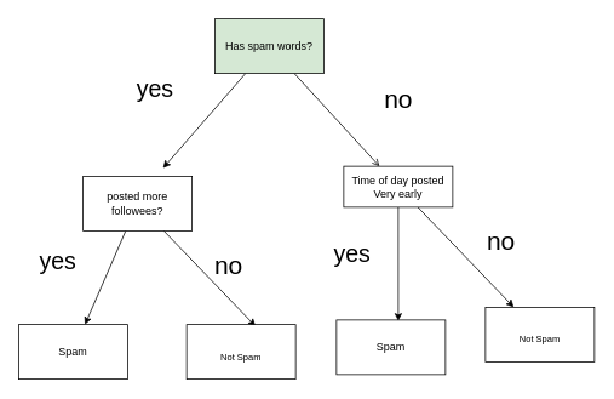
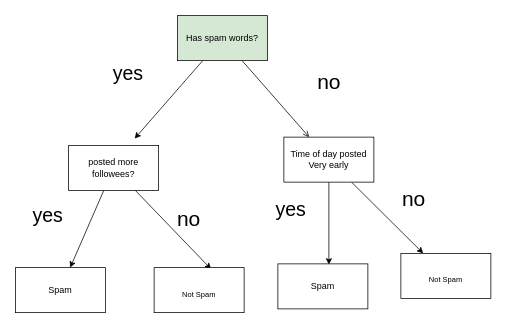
- <mxCell id="10" value="Time of day posted Very early" style="whiteSpace=wrap;html=1;" vertex="1" parent="1"><mxGeometry x="378" y="182" width="120" height="45" as="geometry" /></mxCell>
+ <mxCell id="10" value="Time of day posted Very early" style="whiteSpace=wrap;html=1;" vertex="1" parent="1"><mxGeometry x="378" y="182" width="120" height="60" as="geometry" /></mxCell>
